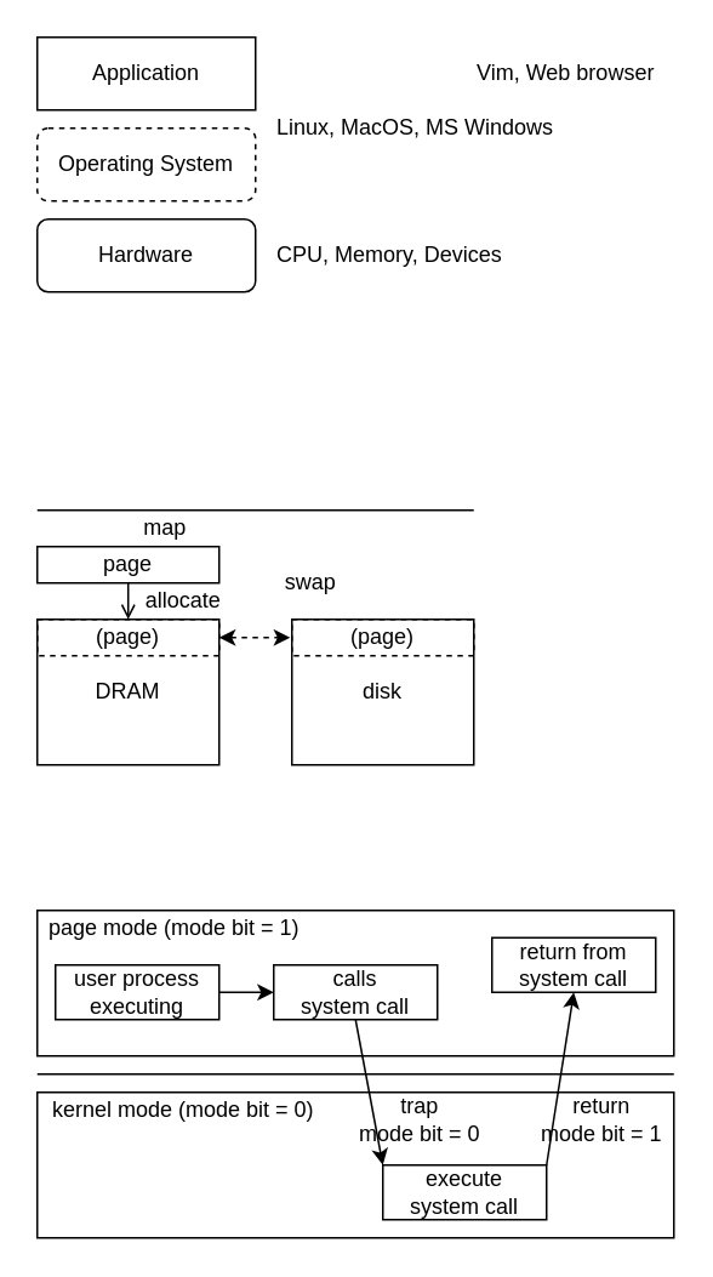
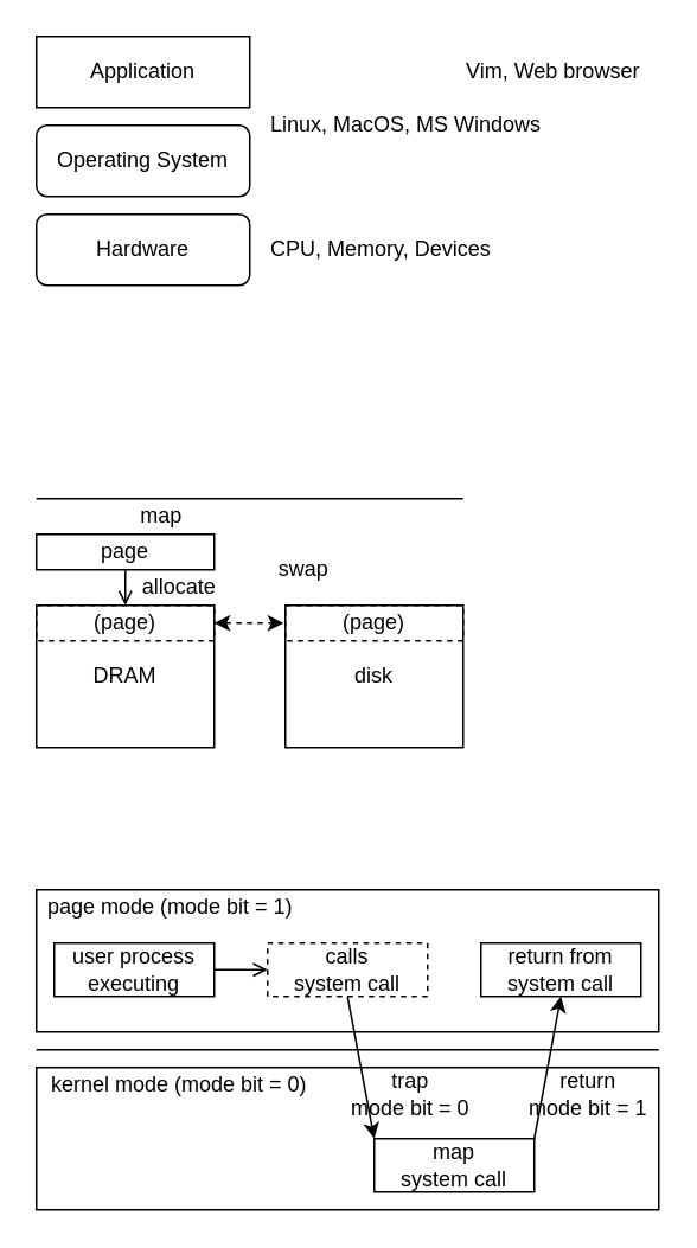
- <mxCell id="2" value="Operating System" style="rounded=1;whiteSpace=wrap;html=1;fillColor=none;dashed=1;" parent="1" vertex="1"><mxGeometry x="20" y="70" width="120" height="40" as="geometry" /></mxCell>
+ <mxCell id="2" value="Operating System" style="rounded=1;whiteSpace=wrap;html=1;fillColor=none;" parent="1" vertex="1"><mxGeometry x="20" y="70" width="120" height="40" as="geometry" /></mxCell>
- <mxCell id="28" value="return from&lt;br&gt;system call" style="rounded=0;whiteSpace=wrap;html=1;fillColor=none;" vertex="1" parent="1"><mxGeometry x="270" y="515" width="90" height="30" as="geometry" /></mxCell>
+ <mxCell id="28" value="return from&lt;br&gt;system call" style="rounded=0;whiteSpace=wrap;html=1;fillColor=none;" vertex="1" parent="1"><mxGeometry x="270" y="530" width="90" height="30" as="geometry" /></mxCell>
- <mxCell id="24" style="edgeStyle=none;rounded=0;orthogonalLoop=1;jettySize=auto;html=1;exitX=1;exitY=0.5;exitDx=0;exitDy=0;entryX=0;entryY=0.5;entryDx=0;entryDy=0;startArrow=none;startFill=0;" edge="1" parent="1" source="25" target="27"><mxGeometry relative="1" as="geometry" /></mxCell>
+ <mxCell id="24" style="edgeStyle=none;rounded=0;orthogonalLoop=1;jettySize=auto;html=1;exitX=1;exitY=0.5;exitDx=0;exitDy=0;entryX=0;entryY=0.5;entryDx=0;entryDy=0;startArrow=none;startFill=0;endArrow=open;" edge="1" parent="1" source="25" target="27"><mxGeometry relative="1" as="geometry" /></mxCell>
- <mxCell id="27" value="calls&lt;br&gt;system call" style="rounded=0;whiteSpace=wrap;html=1;fillColor=none;" vertex="1" parent="1"><mxGeometry x="150" y="530" width="90" height="30" as="geometry" /></mxCell>
+ <mxCell id="27" value="calls&lt;br&gt;system call" style="rounded=0;whiteSpace=wrap;html=1;fillColor=none;dashed=1;" vertex="1" parent="1"><mxGeometry x="150" y="530" width="90" height="30" as="geometry" /></mxCell>
- <mxCell id="30" value="execute&lt;br&gt;system call" style="rounded=0;whiteSpace=wrap;html=1;fillColor=none;" vertex="1" parent="1"><mxGeometry x="210" y="640" width="90" height="30" as="geometry" /></mxCell>
+ <mxCell id="30" value="map&lt;br&gt;system call" style="rounded=0;whiteSpace=wrap;html=1;fillColor=none;" vertex="1" parent="1"><mxGeometry x="210" y="640" width="90" height="30" as="geometry" /></mxCell>
